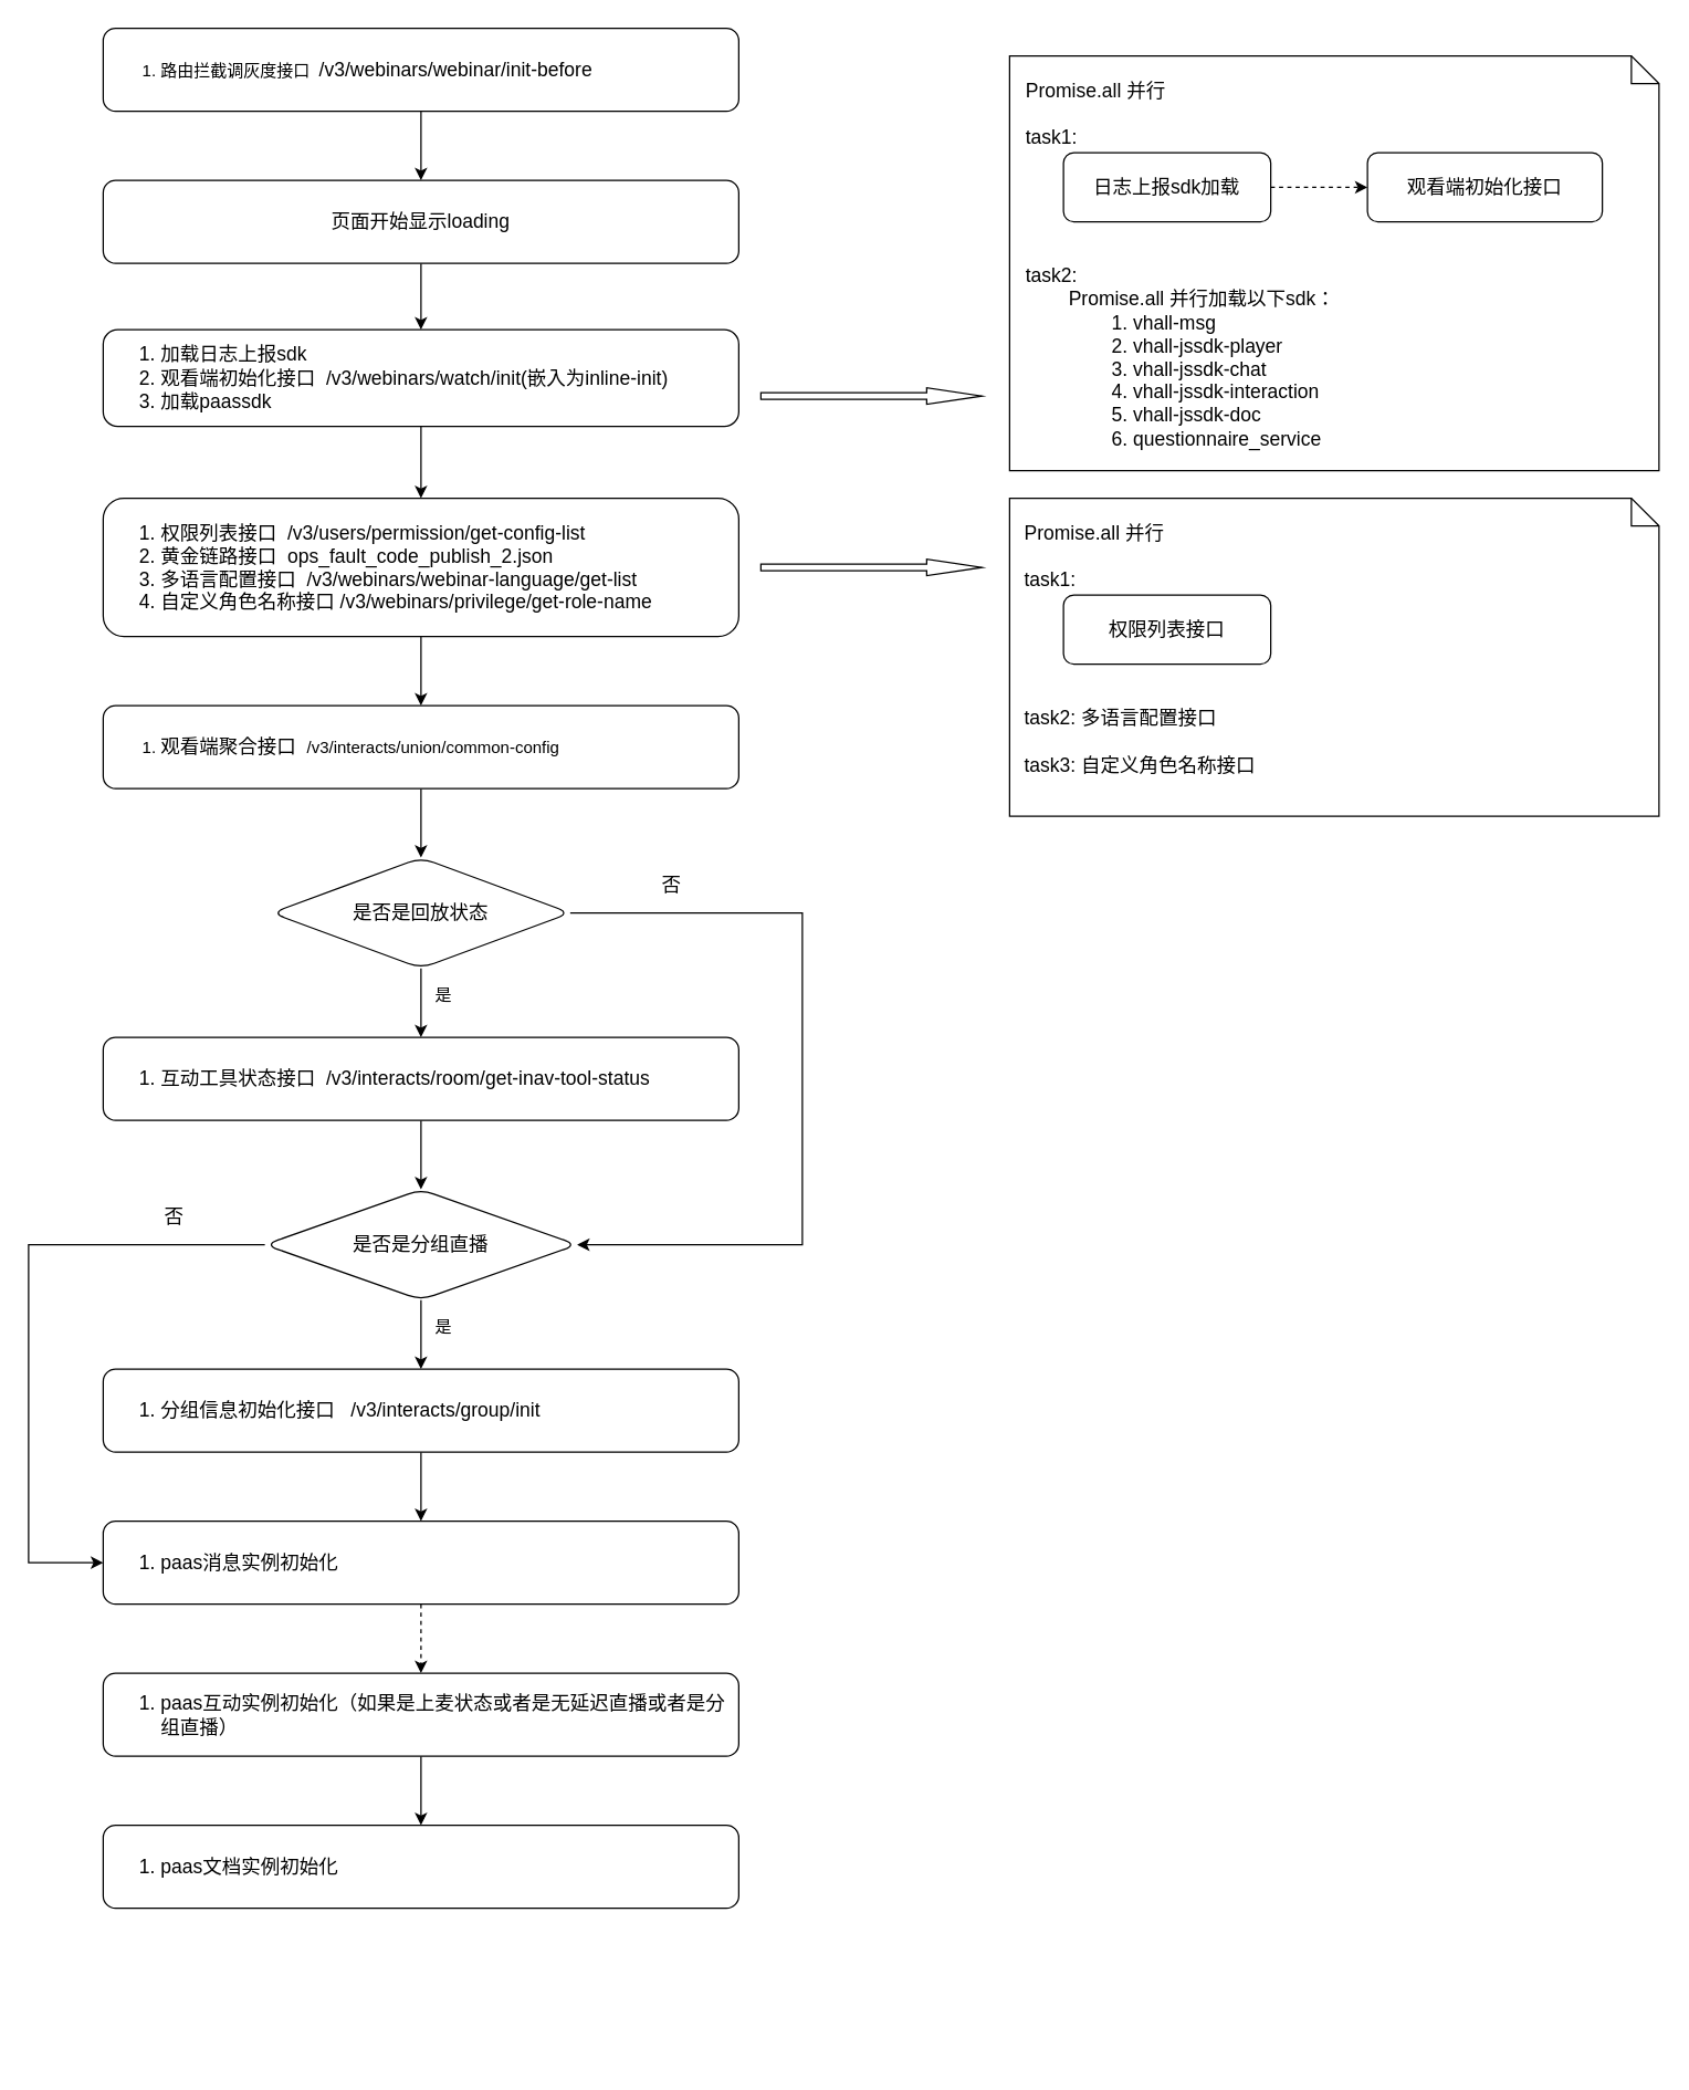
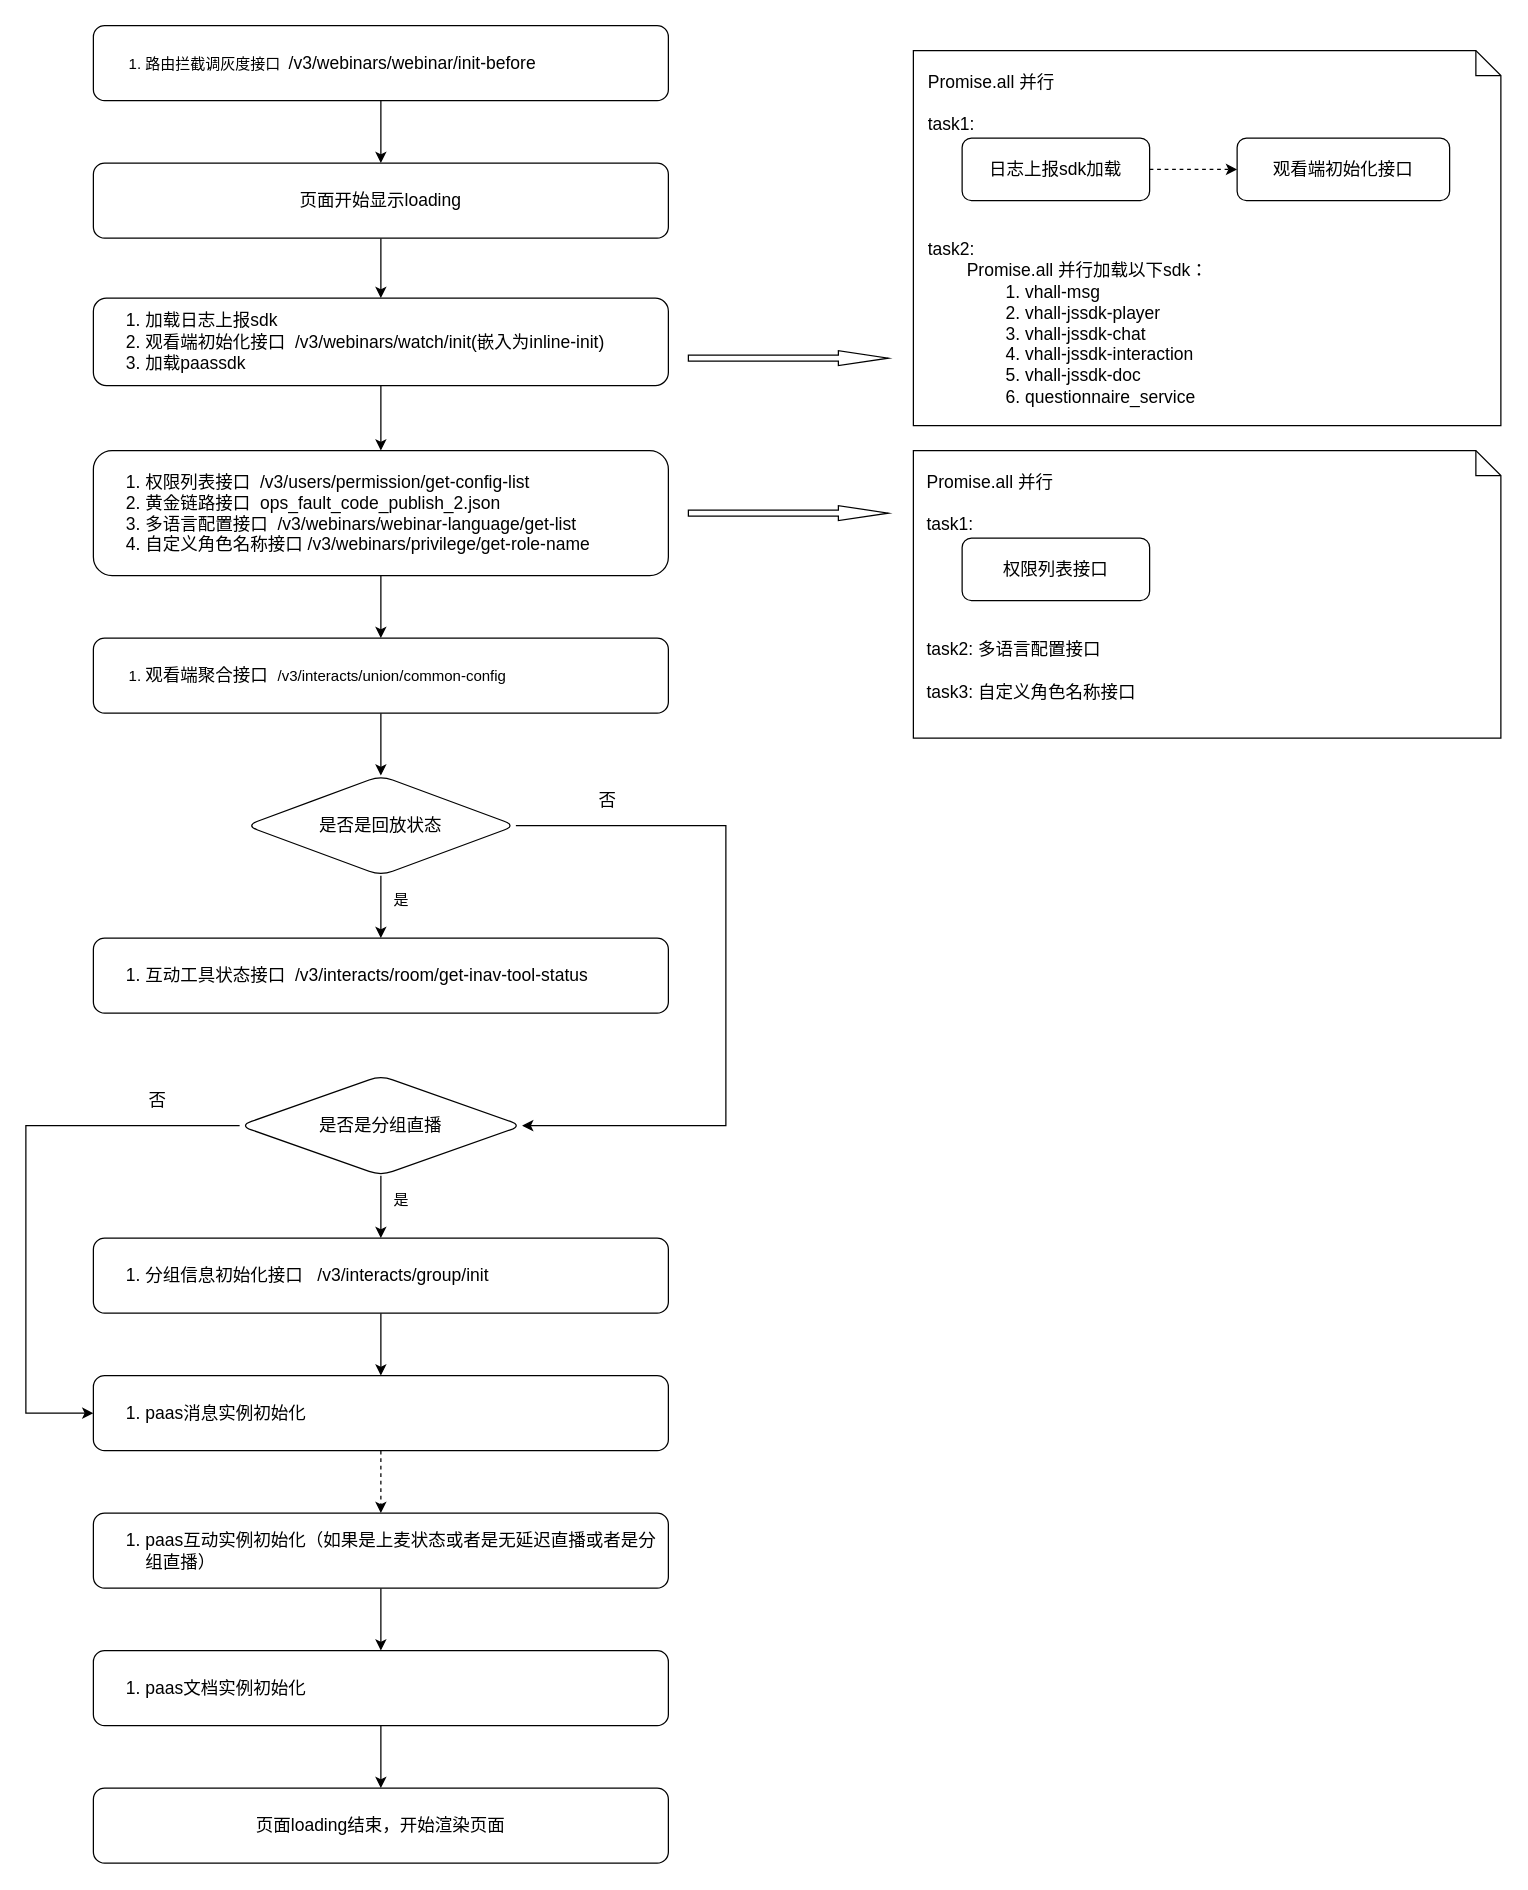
- <mxCell id="13" value="" style="edgeStyle=orthogonalEdgeStyle;rounded=0;orthogonalLoop=1;jettySize=auto;html=1;" parent="1" source="14" target="23" edge="1"><mxGeometry relative="1" as="geometry" /></mxCell>
+ <mxCell id="32" value="" style="edgeStyle=orthogonalEdgeStyle;rounded=0;orthogonalLoop=1;jettySize=auto;html=1;fontSize=14;" parent="1" source="33" target="25" edge="1"><mxGeometry relative="1" as="geometry" /></mxCell>
+ <mxCell id="25" value="&lt;span style=&quot;font-size: 14px;&quot;&gt;页面loading结束，开始渲染页面&lt;/span&gt;" style="rounded=1;whiteSpace=wrap;html=1;align=center;" parent="1" vertex="1"><mxGeometry x="74" y="1430" width="460" height="60" as="geometry" /></mxCell>
